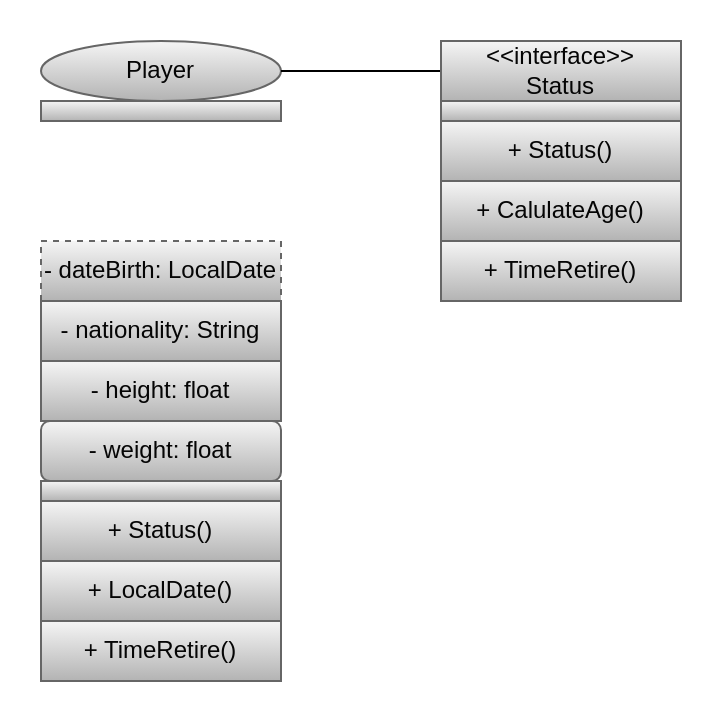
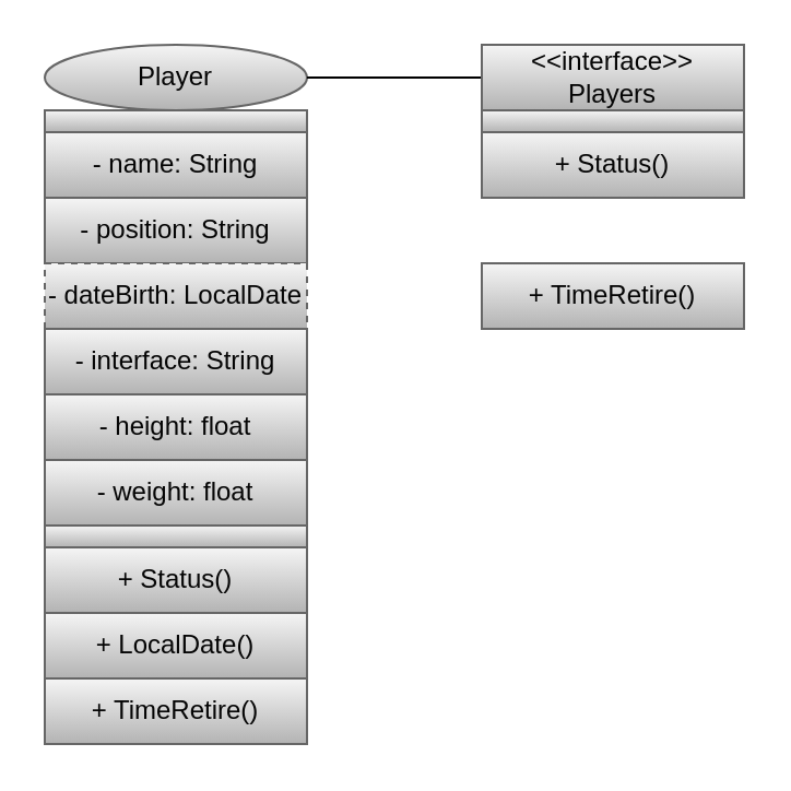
- <mxCell id="15" value="&lt;font color=&quot;#050505&quot;&gt;&amp;lt;&amp;lt;interface&amp;gt;&amp;gt;&lt;br&gt;Status&lt;br&gt;&lt;/font&gt;" style="rounded=0;whiteSpace=wrap;html=1;fillColor=#f5f5f5;gradientColor=#b3b3b3;strokeColor=#666666;" vertex="1" parent="1"><mxGeometry x="220" y="20" width="120" height="30" as="geometry" /></mxCell>
+ <mxCell id="15" value="&lt;font color=&quot;#050505&quot;&gt;&amp;lt;&amp;lt;interface&amp;gt;&amp;gt;&lt;br&gt;Players&lt;br&gt;&lt;/font&gt;" style="rounded=0;whiteSpace=wrap;html=1;fillColor=#f5f5f5;gradientColor=#b3b3b3;strokeColor=#666666;" vertex="1" parent="1"><mxGeometry x="220" y="20" width="120" height="30" as="geometry" /></mxCell>
+ <mxCell id="4" value="&lt;font color=&quot;#050505&quot;&gt;- name: String&lt;/font&gt;" style="rounded=0;whiteSpace=wrap;html=1;fillColor=#f5f5f5;gradientColor=#b3b3b3;strokeColor=#666666;" vertex="1" parent="1"><mxGeometry x="20" y="60" width="120" height="30" as="geometry" /></mxCell>
+ <mxCell id="5" value="&lt;font color=&quot;#050505&quot;&gt;- position: String&lt;/font&gt;" style="rounded=0;whiteSpace=wrap;html=1;fillColor=#f5f5f5;gradientColor=#b3b3b3;strokeColor=#666666;" vertex="1" parent="1"><mxGeometry x="20" y="90" width="120" height="30" as="geometry" /></mxCell>
- <mxCell id="18" value="&lt;font color=&quot;#050505&quot;&gt;+ CalulateAge()&lt;/font&gt;" style="rounded=0;whiteSpace=wrap;html=1;fillColor=#f5f5f5;gradientColor=#b3b3b3;strokeColor=#666666;" vertex="1" parent="1"><mxGeometry x="220" y="90" width="120" height="30" as="geometry" /></mxCell>
- <mxCell id="9" value="&lt;font color=&quot;#050505&quot;&gt;- nationality: String&lt;/font&gt;" style="rounded=0;whiteSpace=wrap;html=1;fillColor=#f5f5f5;gradientColor=#b3b3b3;strokeColor=#666666;" vertex="1" parent="1"><mxGeometry x="20" y="150" width="120" height="30" as="geometry" /></mxCell>
+ <mxCell id="9" value="&lt;font color=&quot;#050505&quot;&gt;- interface: String&lt;/font&gt;" style="rounded=0;whiteSpace=wrap;html=1;fillColor=#f5f5f5;gradientColor=#b3b3b3;strokeColor=#666666;" vertex="1" parent="1"><mxGeometry x="20" y="150" width="120" height="30" as="geometry" /></mxCell>
- <mxCell id="8" value="&lt;font color=&quot;#050505&quot;&gt;- weight: float&lt;/font&gt;" style="whiteSpace=wrap;html=1;fillColor=#f5f5f5;gradientColor=#b3b3b3;strokeColor=#666666;rounded=1;" vertex="1" parent="1"><mxGeometry x="20" y="210" width="120" height="30" as="geometry" /></mxCell>
+ <mxCell id="8" value="&lt;font color=&quot;#050505&quot;&gt;- weight: float&lt;/font&gt;" style="rounded=0;whiteSpace=wrap;html=1;fillColor=#f5f5f5;gradientColor=#b3b3b3;strokeColor=#666666;" vertex="1" parent="1"><mxGeometry x="20" y="210" width="120" height="30" as="geometry" /></mxCell>
